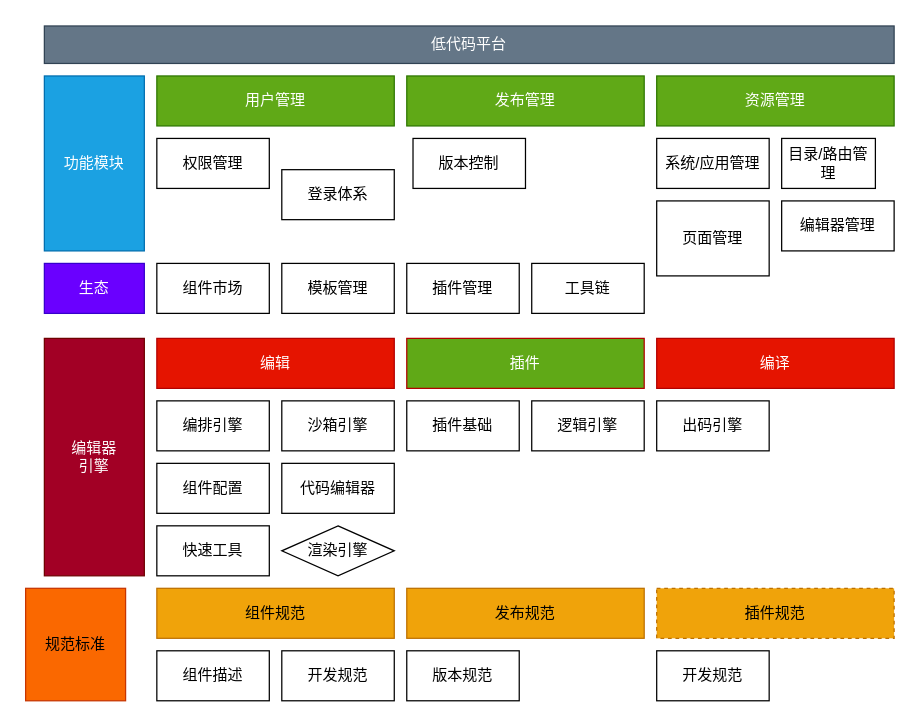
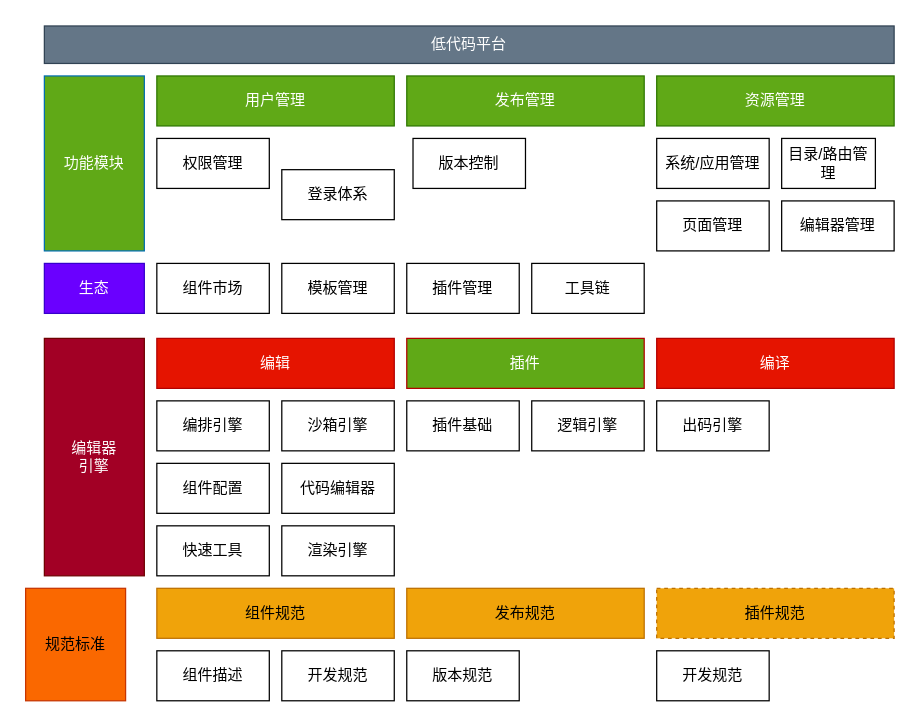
- <mxCell id="2" value="功能模块" style="rounded=0;whiteSpace=wrap;html=1;fillColor=#1ba1e2;fontColor=#ffffff;strokeColor=#006EAF;" vertex="1" parent="1"><mxGeometry x="35" y="60" width="80" height="140" as="geometry" /></mxCell>
+ <mxCell id="2" value="功能模块" style="rounded=0;whiteSpace=wrap;html=1;fillColor=#60a917;fontColor=#ffffff;strokeColor=#006EAF;" vertex="1" parent="1"><mxGeometry x="35" y="60" width="80" height="140" as="geometry" /></mxCell>
- <mxCell id="30" value="页面管理" style="rounded=0;whiteSpace=wrap;html=1;" vertex="1" parent="1"><mxGeometry x="525" y="160" width="90" height="60" as="geometry" /></mxCell>
+ <mxCell id="30" value="页面管理" style="rounded=0;whiteSpace=wrap;html=1;" vertex="1" parent="1"><mxGeometry x="525" y="160" width="90" height="40" as="geometry" /></mxCell>
- <mxCell id="15" value="渲染引擎" style="rhombus;whiteSpace=wrap;html=1;" vertex="1" parent="1"><mxGeometry x="225" y="420" width="90" height="40" as="geometry" /></mxCell>
+ <mxCell id="15" value="渲染引擎" style="rounded=0;whiteSpace=wrap;html=1;" vertex="1" parent="1"><mxGeometry x="225" y="420" width="90" height="40" as="geometry" /></mxCell>
